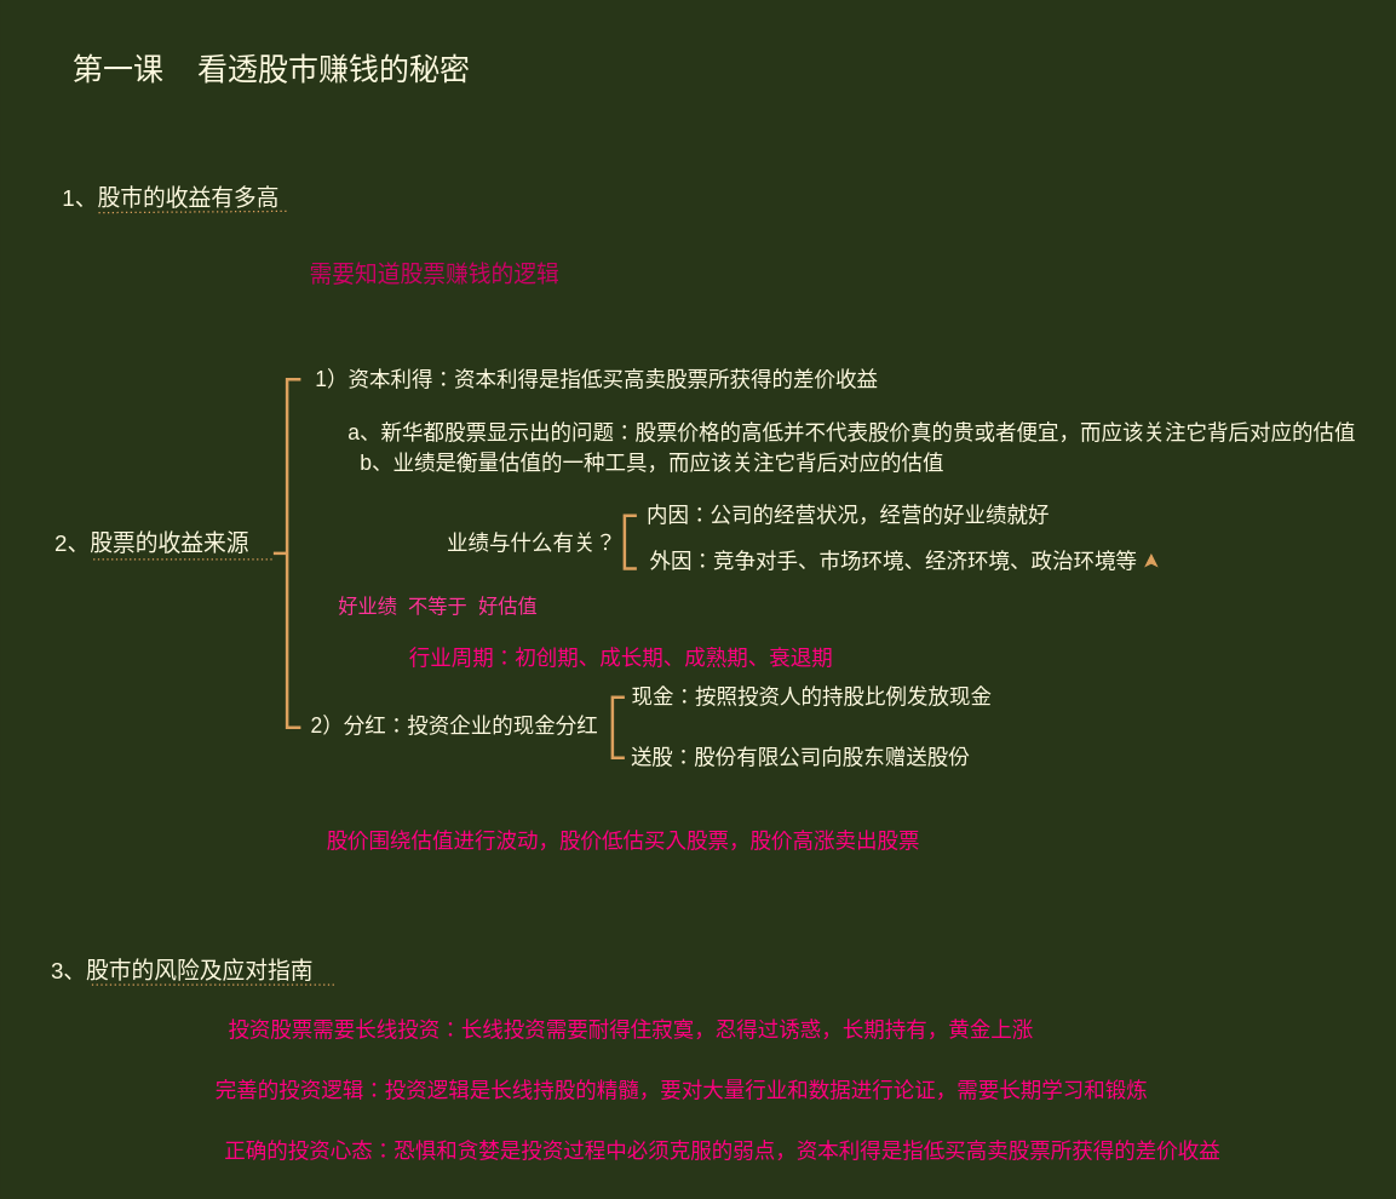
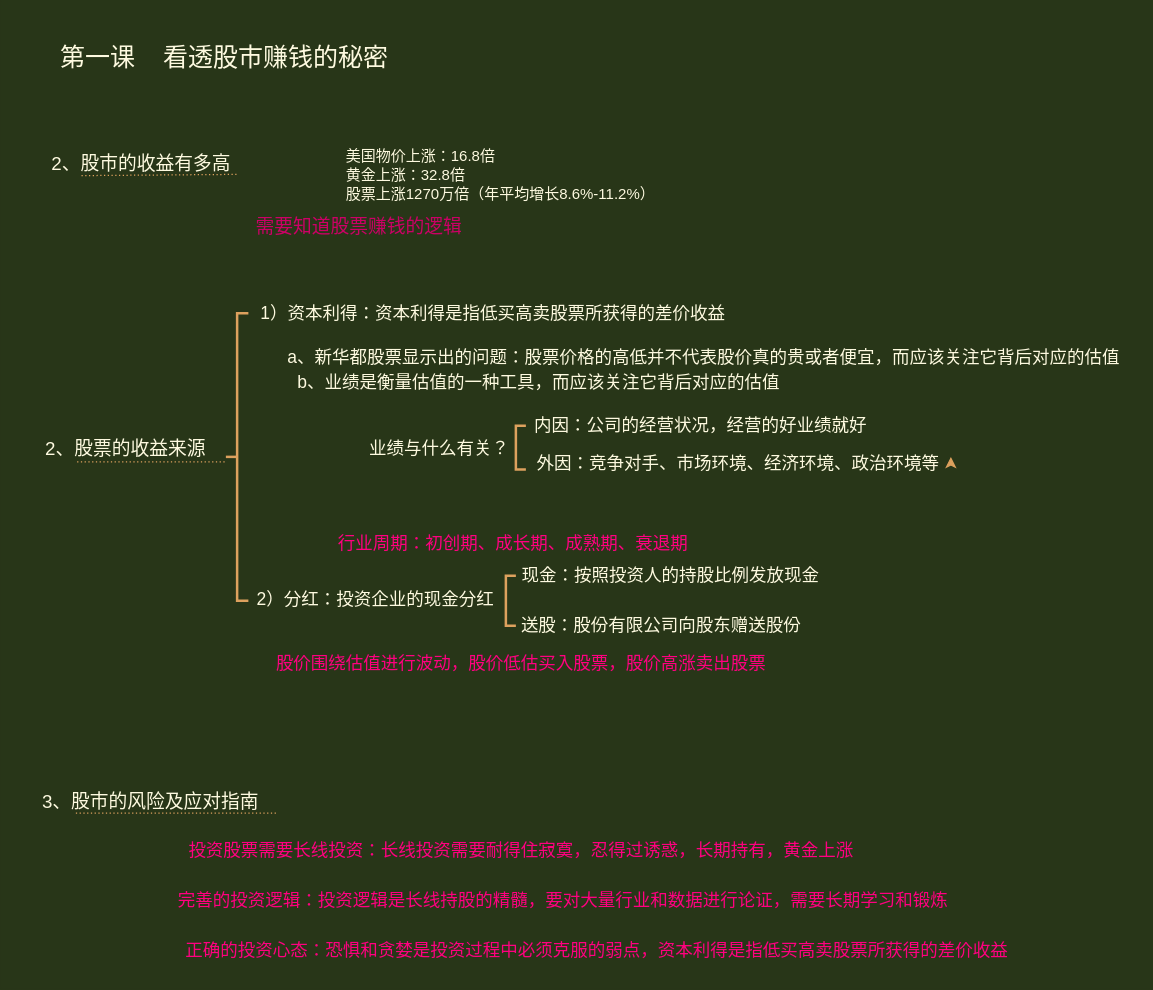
- <mxCell id="3" value="1、股市的收益有多高" style="text;html=1;strokeColor=none;fillColor=none;align=center;verticalAlign=middle;whiteSpace=wrap;rounded=0;shadow=0;fontSize=15;spacingRight=-7;fontColor=#FEFAE0;" parent="1" vertex="1"><mxGeometry y="120" width="178" height="20" as="geometry" x="20" /></mxCell>
+ <mxCell id="3" value="2、股市的收益有多高" style="text;html=1;strokeColor=none;fillColor=none;align=center;verticalAlign=middle;whiteSpace=wrap;rounded=0;shadow=0;fontSize=15;spacingRight=-7;fontColor=#FEFAE0;" parent="1" vertex="1"><mxGeometry y="120" width="178" height="20" as="geometry" x="20" /></mxCell>
+ <mxCell id="9" value="&lt;div style=&quot;text-align: left ; font-size: 12px&quot;&gt;&lt;font style=&quot;font-size: 12px&quot;&gt;美国物价上涨：16.8倍&lt;/font&gt;&lt;/div&gt;&lt;div style=&quot;text-align: left ; font-size: 12px&quot;&gt;&lt;font style=&quot;font-size: 12px&quot;&gt;黄金上涨：32.8倍&lt;/font&gt;&lt;/div&gt;&lt;font style=&quot;font-size: 12px&quot;&gt;股票上涨1270万倍（年平均增长8.6%-11.2%）&lt;/font&gt;" style="text;html=1;strokeColor=none;fillColor=none;align=center;verticalAlign=middle;whiteSpace=wrap;rounded=0;shadow=0;labelBackgroundColor=none;fontSize=13;fontColor=#FEFAE0;" parent="1" vertex="1"><mxGeometry x="225" y="110" width="350" height="60" as="geometry" /></mxCell>
- <mxCell id="22" value="好业绩&amp;nbsp; 不等于&amp;nbsp; 好估值" style="text;html=1;strokeColor=none;fillColor=none;align=center;verticalAlign=middle;whiteSpace=wrap;rounded=0;shadow=0;labelBackgroundColor=none;fontSize=13;fontColor=#FF3399;" parent="1" vertex="1"><mxGeometry x="218.5" y="390" width="140" height="20" as="geometry" /></mxCell>
- <mxCell id="27" value="股价围绕估值进行波动，股价低估买入股票，股价高涨卖出股票" style="text;html=1;strokeColor=none;fillColor=none;align=center;verticalAlign=middle;whiteSpace=wrap;rounded=0;sketch=0;fontColor=#FF0080;fontSize=14;" parent="1" vertex="1"><mxGeometry x="213.5" y="545" width="395" height="20" as="geometry" /></mxCell>
+ <mxCell id="27" value="股价围绕估值进行波动，股价低估买入股票，股价高涨卖出股票" style="text;html=1;strokeColor=none;fillColor=none;align=center;verticalAlign=middle;whiteSpace=wrap;rounded=0;sketch=0;fontColor=#FF0080;fontSize=14;" parent="1" vertex="1"><mxGeometry x="218.5" y="520" width="395" height="20" as="geometry" /></mxCell>
